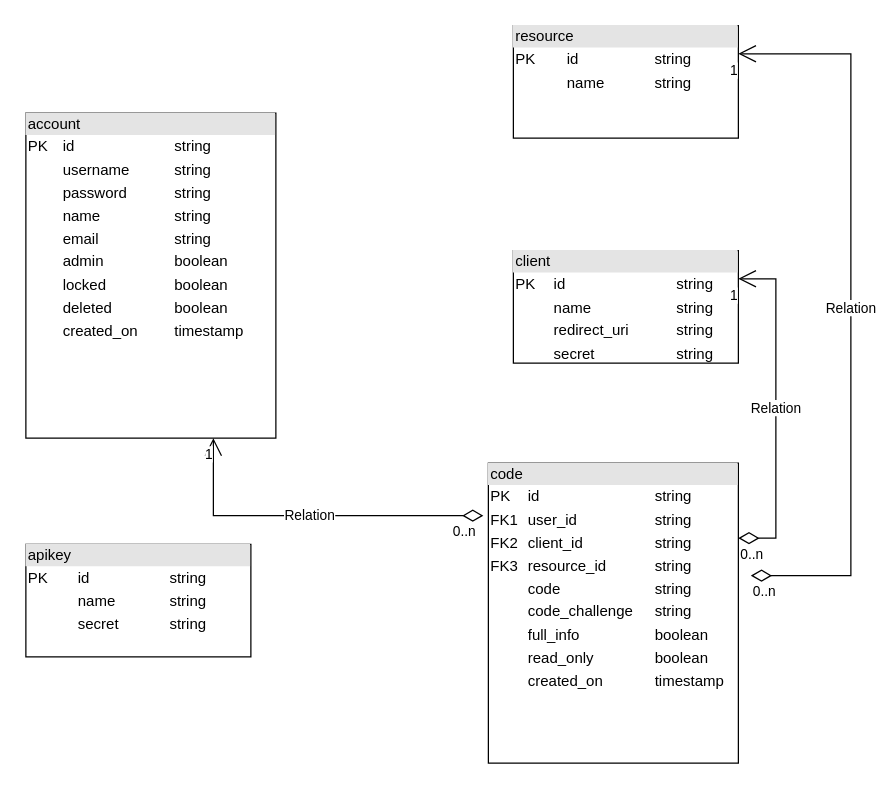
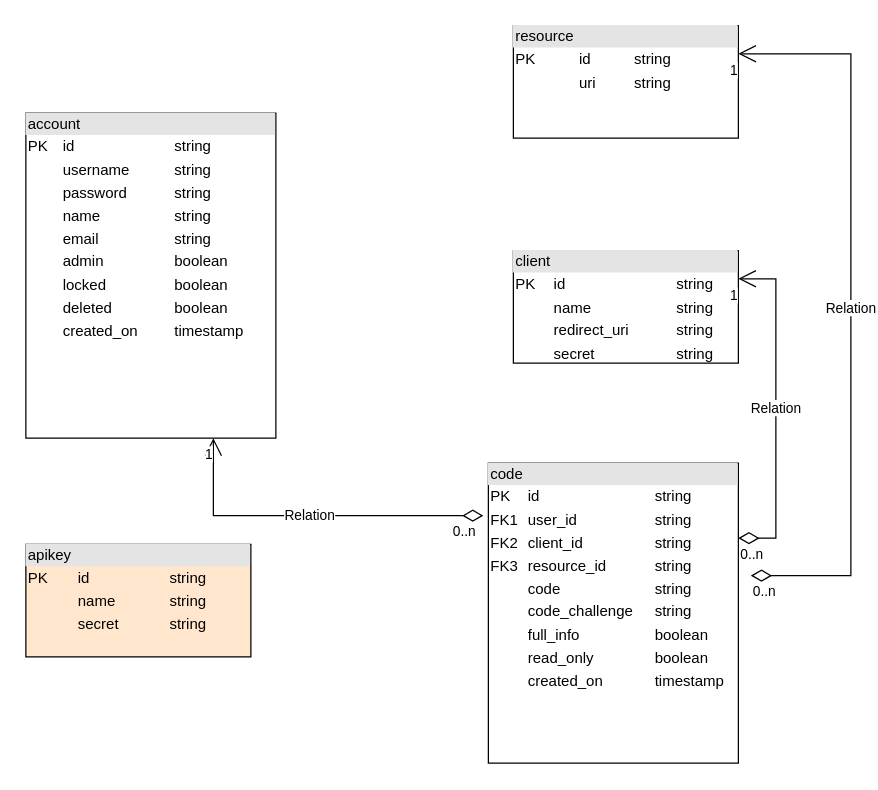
- <mxCell id="4" value="&lt;div style=&quot;box-sizing:border-box;width:100%;background:#e4e4e4;padding:2px;&quot;&gt;resource&lt;/div&gt;&lt;table style=&quot;width:100%;font-size:1em;&quot; cellspacing=&quot;0&quot; cellpadding=&quot;2&quot;&gt;&lt;tbody&gt;&lt;tr&gt;&lt;td&gt;PK&lt;/td&gt;&lt;td&gt;id&lt;/td&gt;&lt;td&gt;string&lt;br&gt;&lt;/td&gt;&lt;/tr&gt;&lt;tr&gt;&lt;td&gt;&lt;br&gt;&lt;/td&gt;&lt;td&gt;name&lt;br&gt;&lt;/td&gt;&lt;td&gt;string&lt;br&gt;&lt;/td&gt;&lt;/tr&gt;&lt;tr&gt;&lt;td&gt;&lt;/td&gt;&lt;td&gt;&lt;br&gt;&lt;/td&gt;&lt;td&gt;&lt;br&gt;&lt;/td&gt;&lt;/tr&gt;&lt;/tbody&gt;&lt;/table&gt;" style="verticalAlign=top;align=left;overflow=fill;html=1;" vertex="1" parent="1"><mxGeometry x="410" y="20" width="180" height="90" as="geometry" /></mxCell>
+ <mxCell id="4" value="&lt;div style=&quot;box-sizing:border-box;width:100%;background:#e4e4e4;padding:2px;&quot;&gt;resource&lt;/div&gt;&lt;table style=&quot;width:100%;font-size:1em;&quot; cellspacing=&quot;0&quot; cellpadding=&quot;2&quot;&gt;&lt;tbody&gt;&lt;tr&gt;&lt;td&gt;PK&lt;/td&gt;&lt;td&gt;id&lt;/td&gt;&lt;td&gt;string&lt;br&gt;&lt;/td&gt;&lt;/tr&gt;&lt;tr&gt;&lt;td&gt;&lt;br&gt;&lt;/td&gt;&lt;td&gt;uri&lt;br&gt;&lt;/td&gt;&lt;td&gt;string&lt;br&gt;&lt;/td&gt;&lt;/tr&gt;&lt;tr&gt;&lt;td&gt;&lt;/td&gt;&lt;td&gt;&lt;br&gt;&lt;/td&gt;&lt;td&gt;&lt;br&gt;&lt;/td&gt;&lt;/tr&gt;&lt;/tbody&gt;&lt;/table&gt;" style="verticalAlign=top;align=left;overflow=fill;html=1;" vertex="1" parent="1"><mxGeometry x="410" y="20" width="180" height="90" as="geometry" /></mxCell>
- <mxCell id="6" value="&lt;div style=&quot;box-sizing:border-box;width:100%;background:#e4e4e4;padding:2px;&quot;&gt;apikey&lt;/div&gt;&lt;table style=&quot;width:100%;font-size:1em;&quot; cellspacing=&quot;0&quot; cellpadding=&quot;2&quot;&gt;&lt;tbody&gt;&lt;tr&gt;&lt;td&gt;PK&lt;/td&gt;&lt;td&gt;id&lt;/td&gt;&lt;td&gt;string&lt;br&gt;&lt;/td&gt;&lt;/tr&gt;&lt;tr&gt;&lt;td&gt;&lt;br&gt;&lt;/td&gt;&lt;td&gt;name&lt;br&gt;&lt;/td&gt;&lt;td&gt;string&lt;br&gt;&lt;/td&gt;&lt;/tr&gt;&lt;tr&gt;&lt;td&gt;&lt;br&gt;&lt;/td&gt;&lt;td&gt;secret&lt;br&gt;&lt;/td&gt;&lt;td&gt;string&lt;br&gt;&lt;/td&gt;&lt;/tr&gt;&lt;/tbody&gt;&lt;/table&gt;" style="verticalAlign=top;align=left;overflow=fill;html=1;" vertex="1" parent="1"><mxGeometry x="20" y="435" width="180" height="90" as="geometry" /></mxCell>
+ <mxCell id="6" value="&lt;div style=&quot;box-sizing:border-box;width:100%;background:#e4e4e4;padding:2px;&quot;&gt;apikey&lt;/div&gt;&lt;table style=&quot;width:100%;font-size:1em;&quot; cellspacing=&quot;0&quot; cellpadding=&quot;2&quot;&gt;&lt;tbody&gt;&lt;tr&gt;&lt;td&gt;PK&lt;/td&gt;&lt;td&gt;id&lt;/td&gt;&lt;td&gt;string&lt;br&gt;&lt;/td&gt;&lt;/tr&gt;&lt;tr&gt;&lt;td&gt;&lt;br&gt;&lt;/td&gt;&lt;td&gt;name&lt;br&gt;&lt;/td&gt;&lt;td&gt;string&lt;br&gt;&lt;/td&gt;&lt;/tr&gt;&lt;tr&gt;&lt;td&gt;&lt;br&gt;&lt;/td&gt;&lt;td&gt;secret&lt;br&gt;&lt;/td&gt;&lt;td&gt;string&lt;br&gt;&lt;/td&gt;&lt;/tr&gt;&lt;/tbody&gt;&lt;/table&gt;" style="verticalAlign=top;align=left;overflow=fill;html=1;fillColor=#ffe6cc;" vertex="1" parent="1"><mxGeometry x="20" y="435" width="180" height="90" as="geometry" /></mxCell>
